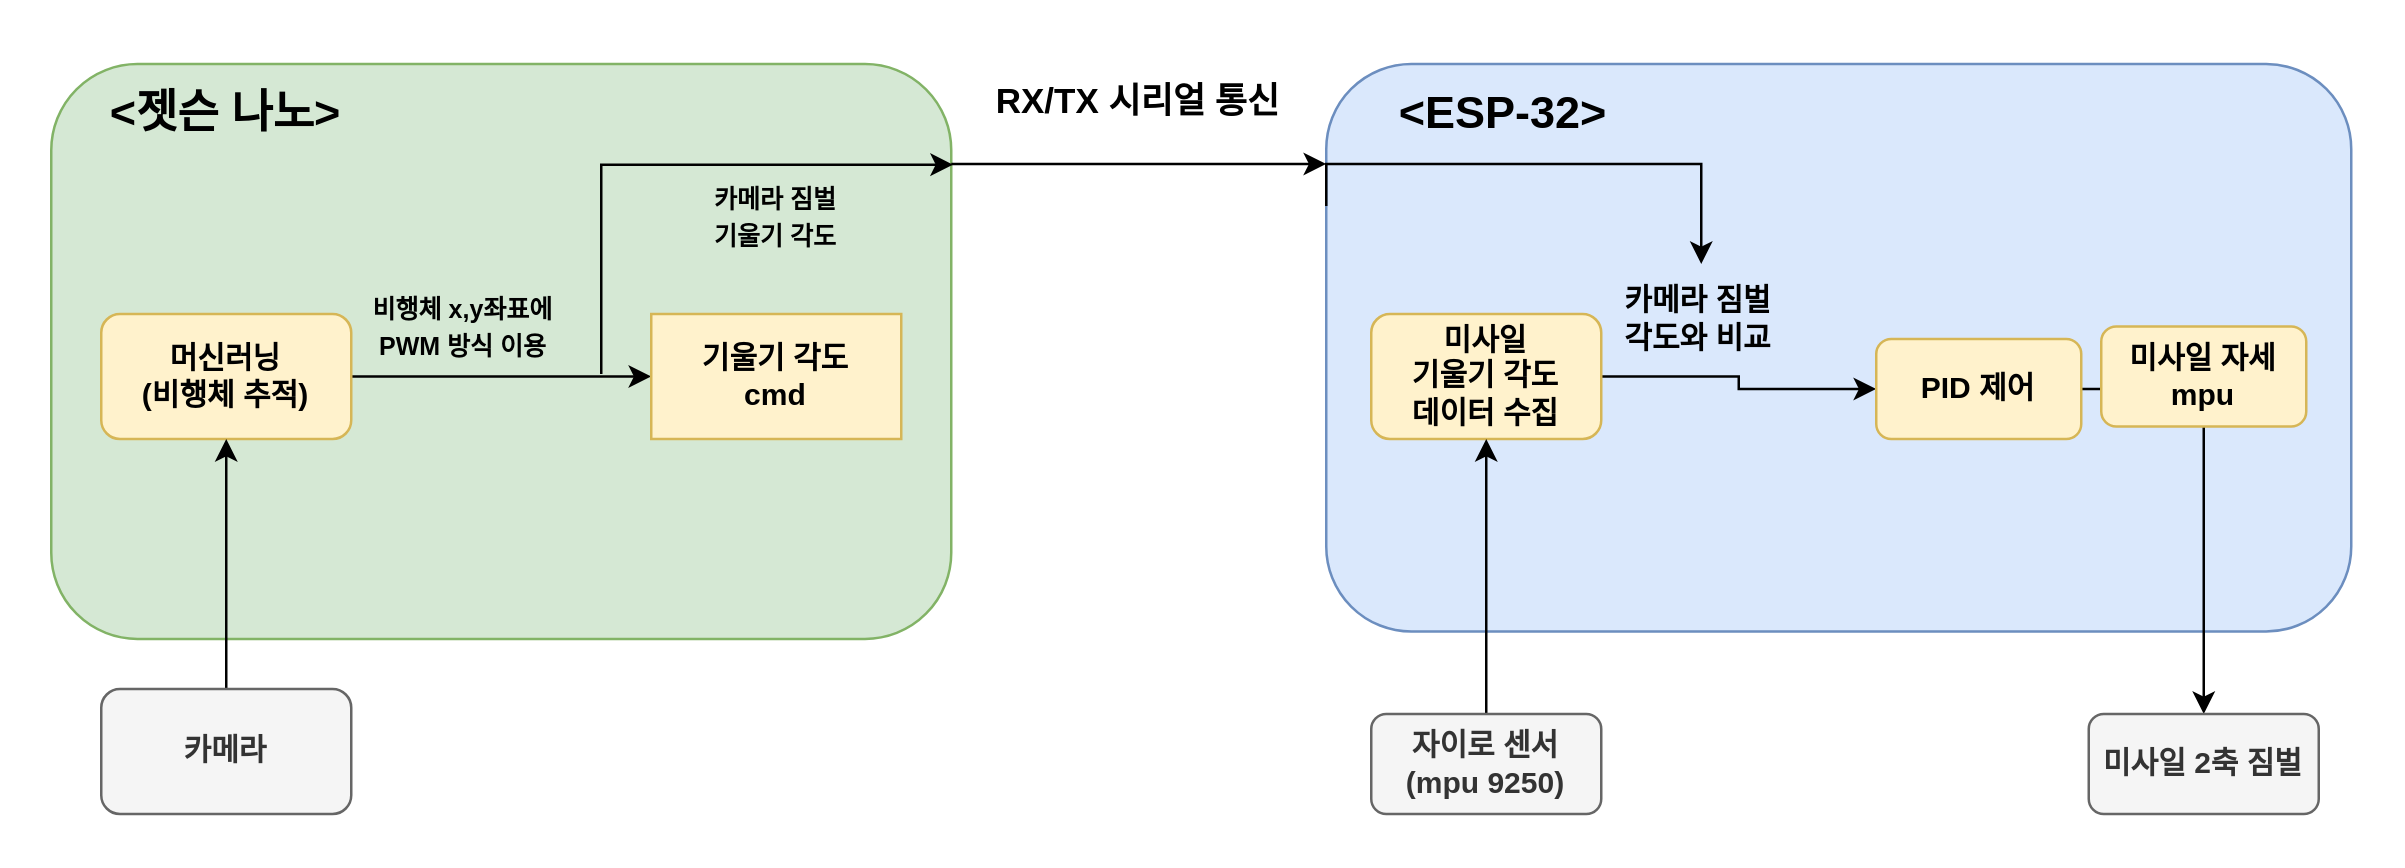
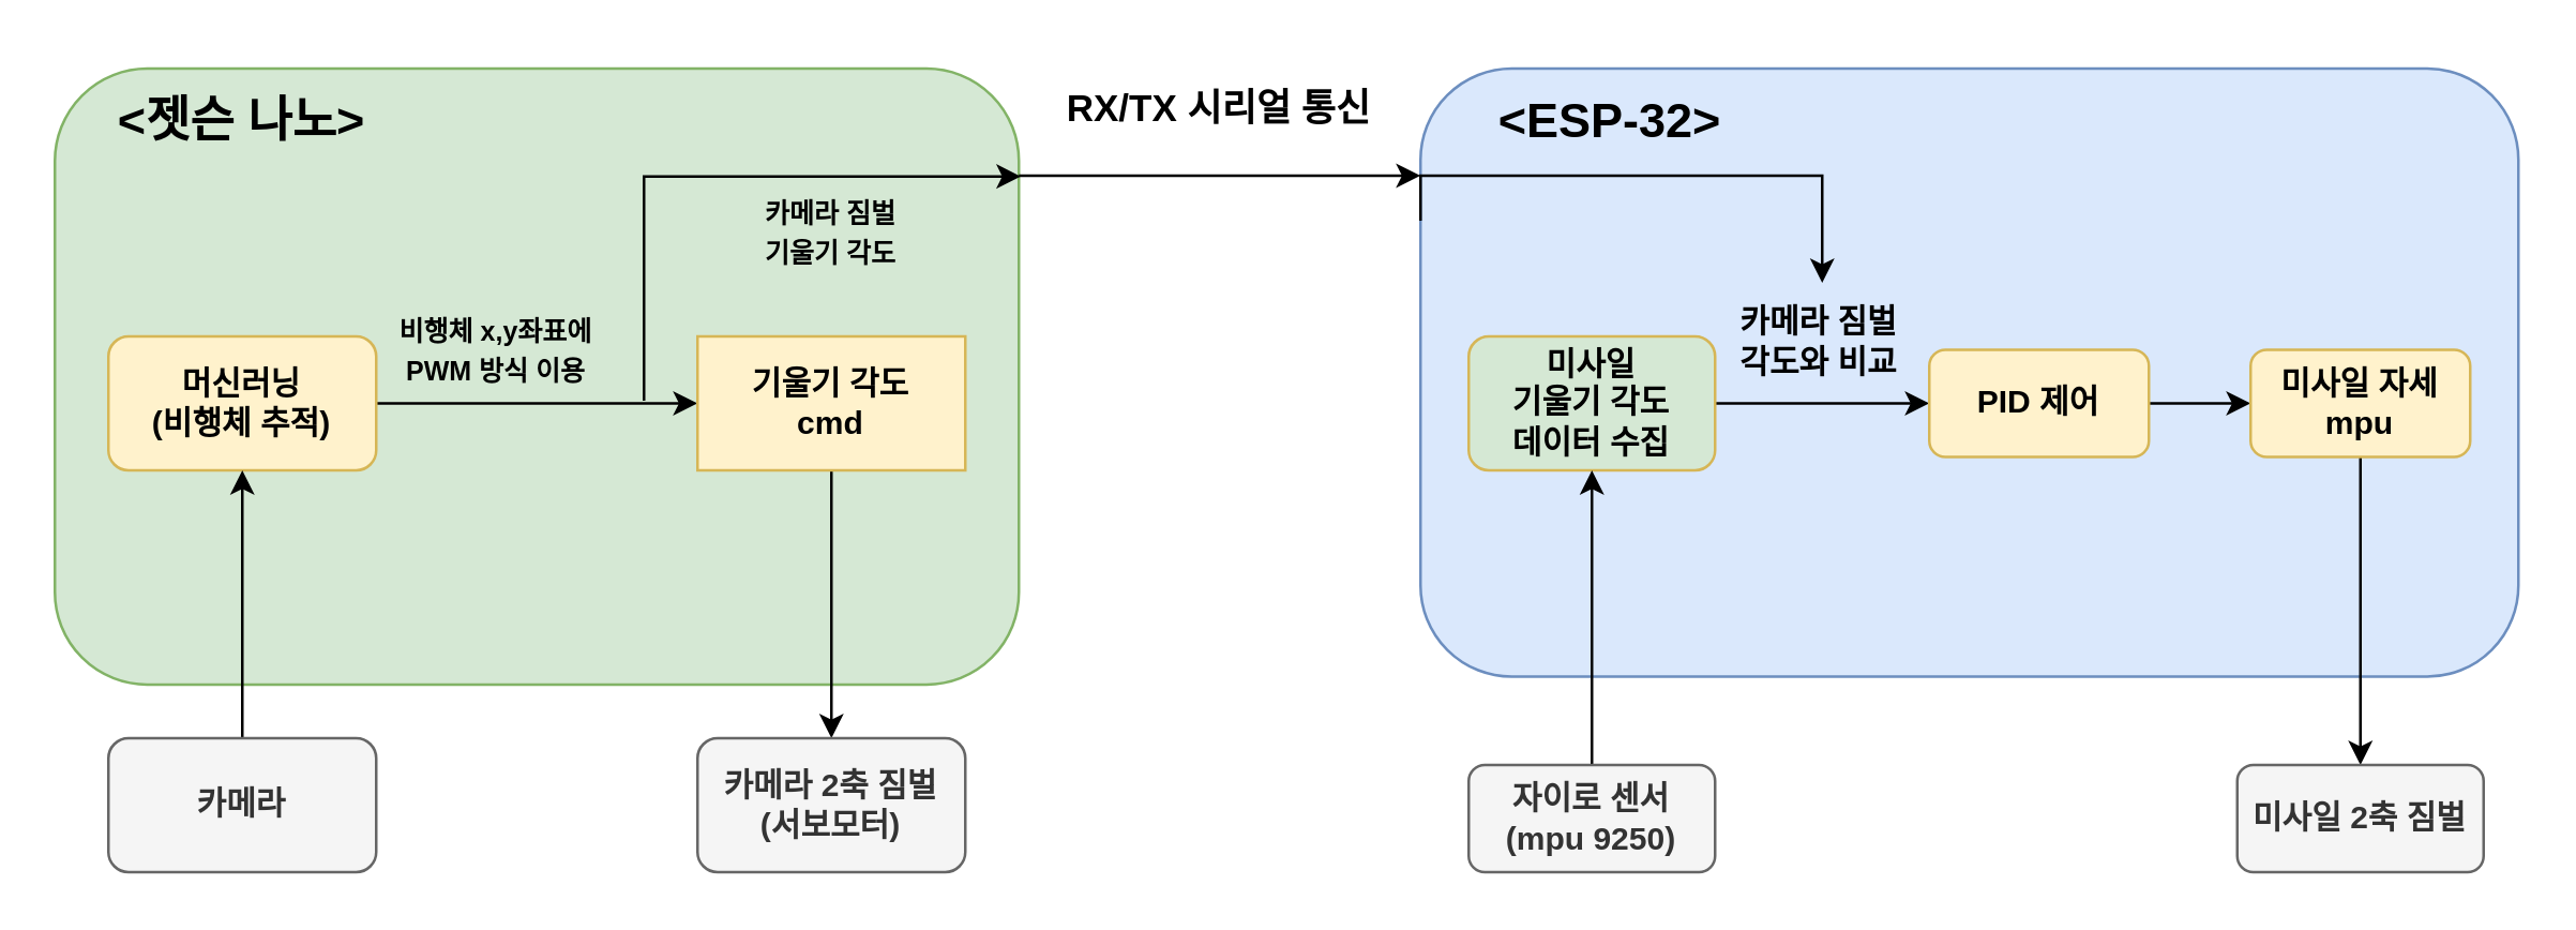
- <mxCell id="17" value="미사일&lt;br&gt;기울기 각도&lt;br&gt;데이터 수집" style="rounded=1;whiteSpace=wrap;html=1;fillColor=#fff2cc;strokeColor=#d6b656;fontStyle=1" parent="1" vertex="1"><mxGeometry x="548" y="125" width="92" height="50" as="geometry" /></mxCell>
+ <mxCell id="17" value="미사일&lt;br&gt;기울기 각도&lt;br&gt;데이터 수집" style="rounded=1;whiteSpace=wrap;html=1;fillColor=#d5e8d4;strokeColor=#d6b656;fontStyle=1;" parent="1" vertex="1"><mxGeometry x="548" y="125" width="92" height="50" as="geometry" /></mxCell>
- <mxCell id="19" value="PID 제어" style="rounded=1;whiteSpace=wrap;html=1;fillColor=#fff2cc;strokeColor=#d6b656;fontStyle=1" parent="1" vertex="1"><mxGeometry x="750" y="135" width="82" height="40" as="geometry" /></mxCell>
+ <mxCell id="19" value="PID 제어" style="rounded=1;whiteSpace=wrap;html=1;fillColor=#fff2cc;strokeColor=#d6b656;fontStyle=1" parent="1" vertex="1"><mxGeometry x="720" y="130" width="82" height="40" as="geometry" /></mxCell>
+ <mxCell id="5" style="edgeStyle=orthogonalEdgeStyle;rounded=0;orthogonalLoop=1;jettySize=auto;html=1;exitX=0.5;exitY=1;exitDx=0;exitDy=0;fontStyle=1" parent="1" source="6" target="9" edge="1"><mxGeometry relative="1" as="geometry" /></mxCell>
+ <mxCell id="9" value="카메라 2축 짐벌&lt;br&gt;(서보모터)" style="rounded=1;whiteSpace=wrap;html=1;fillColor=#f5f5f5;fontColor=#333333;strokeColor=#666666;fontStyle=1" parent="1" vertex="1"><mxGeometry x="260" y="275" width="100" height="50" as="geometry" /></mxCell>
